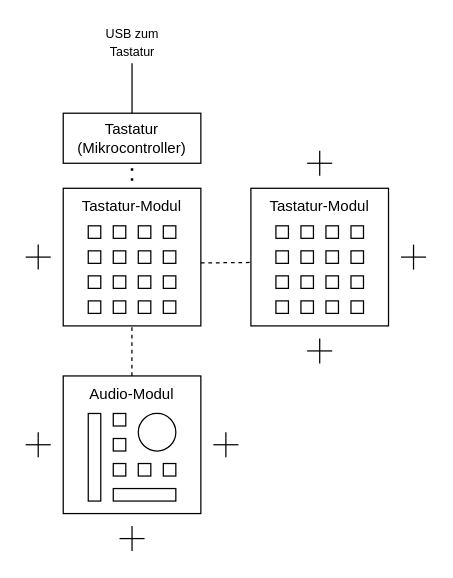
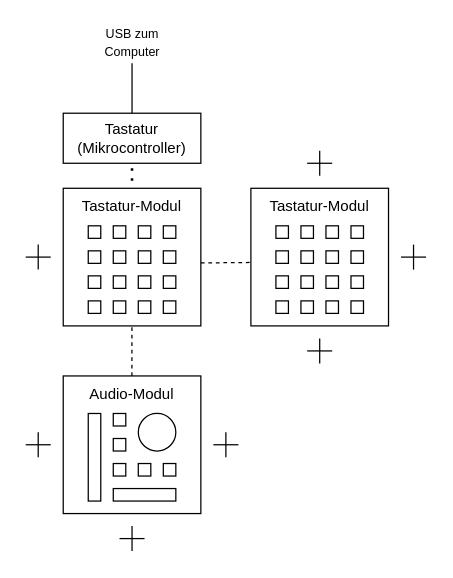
- <mxCell id="67" value="&lt;font style=&quot;font-size: 10px;&quot;&gt;USB zum Tastatur&lt;/font&gt;" style="text;html=1;align=center;verticalAlign=middle;whiteSpace=wrap;rounded=0;" vertex="1" parent="1"><mxGeometry x="77.5" y="20" width="55" height="25" as="geometry" /></mxCell>
+ <mxCell id="67" value="&lt;font style=&quot;font-size: 10px;&quot;&gt;USB zum Computer&lt;/font&gt;" style="text;html=1;align=center;verticalAlign=middle;whiteSpace=wrap;rounded=0;" vertex="1" parent="1"><mxGeometry x="77.5" y="20" width="55" height="25" as="geometry" /></mxCell>
